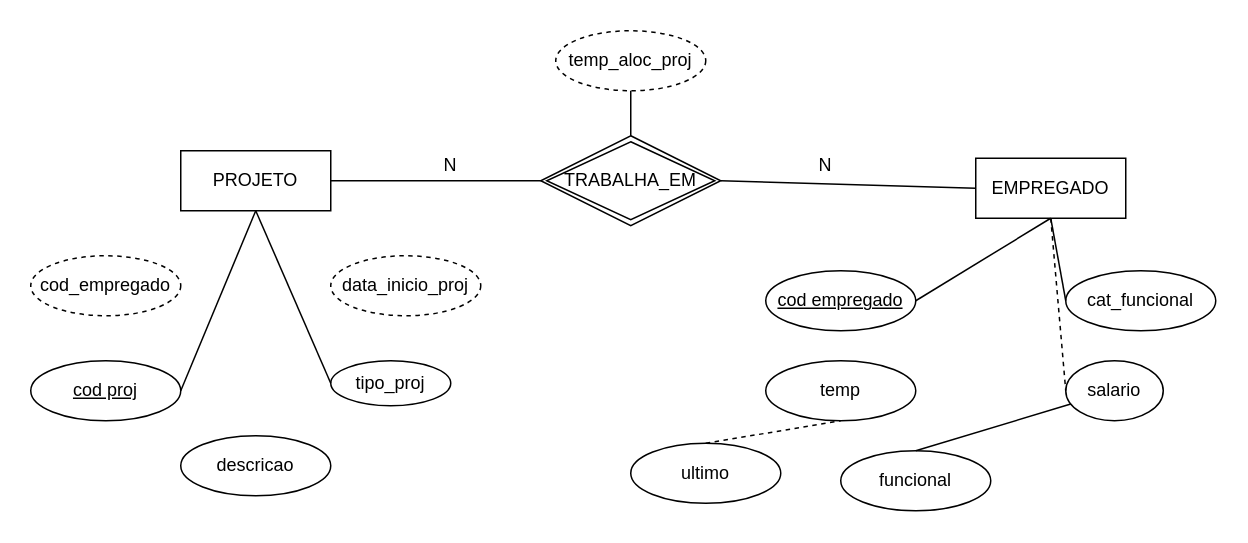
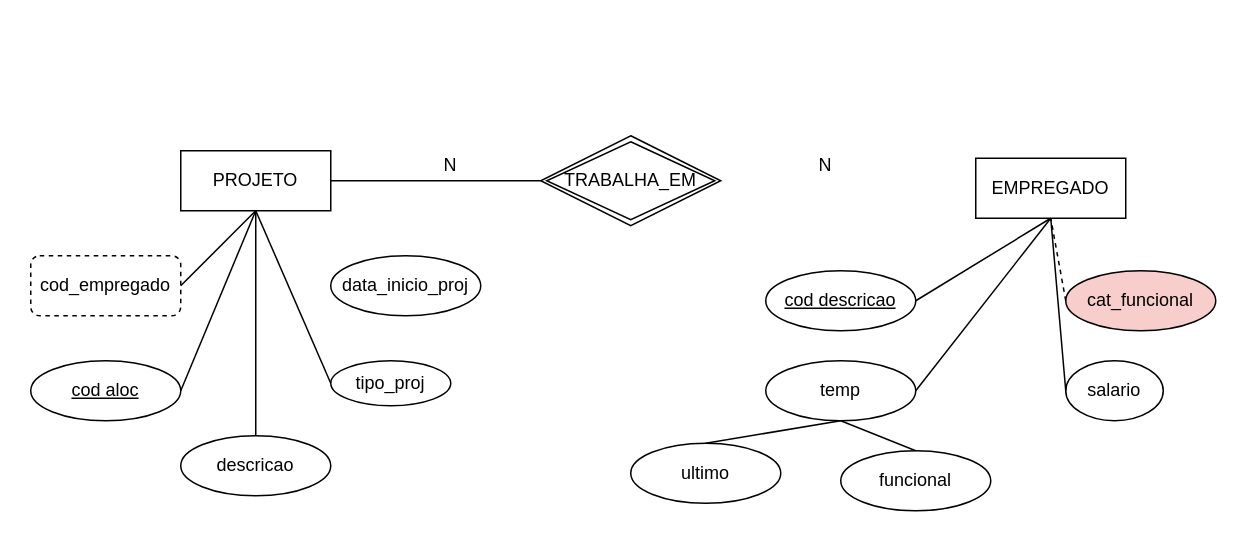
- <mxCell id="22" value="temp_aloc_proj" style="ellipse;whiteSpace=wrap;html=1;align=center;dashed=1;" parent="1" vertex="1"><mxGeometry x="370" y="20" width="100" height="40" as="geometry" /></mxCell>
- <mxCell id="23" value="" style="endArrow=none;html=1;rounded=0;exitX=0.5;exitY=0;exitDx=0;exitDy=0;entryX=0.5;entryY=1;entryDx=0;entryDy=0;" parent="1" source="21" target="22" edge="1"><mxGeometry relative="1" as="geometry"><mxPoint x="290" y="60" as="sourcePoint" /><mxPoint x="450" y="60" as="targetPoint" /></mxGeometry></mxCell>
- <mxCell id="25" value="" style="endArrow=none;html=1;rounded=0;exitX=1;exitY=0.5;exitDx=0;exitDy=0;entryX=0;entryY=0.5;entryDx=0;entryDy=0;" parent="1" source="21" target="9" edge="1"><mxGeometry relative="1" as="geometry"><mxPoint x="290" y="60" as="sourcePoint" /><mxPoint x="450" y="60" as="targetPoint" /></mxGeometry></mxCell>
+ <mxCell id="6" value="" style="endArrow=none;html=1;rounded=0;exitX=1;exitY=0.5;exitDx=0;exitDy=0;entryX=0.5;entryY=1;entryDx=0;entryDy=0;" parent="1" source="3" target="2" edge="1"><mxGeometry relative="1" as="geometry"><mxPoint x="110" y="200" as="sourcePoint" /><mxPoint x="270" y="200" as="targetPoint" /></mxGeometry></mxCell>
- <mxCell id="18" value="" style="endArrow=none;html=1;rounded=0;exitX=0;exitY=0.5;exitDx=0;exitDy=0;entryX=0.5;entryY=1;entryDx=0;entryDy=0;" parent="1" source="16" target="9" edge="1"><mxGeometry relative="1" as="geometry"><mxPoint x="500" y="260" as="sourcePoint" /><mxPoint x="660" y="260" as="targetPoint" /></mxGeometry></mxCell>
+ <mxCell id="18" value="" style="endArrow=none;html=1;rounded=0;exitX=0;exitY=0.5;exitDx=0;exitDy=0;entryX=0.5;entryY=1;entryDx=0;entryDy=0;dashed=1;" parent="1" source="16" target="9" edge="1"><mxGeometry relative="1" as="geometry"><mxPoint x="500" y="260" as="sourcePoint" /><mxPoint x="660" y="260" as="targetPoint" /></mxGeometry></mxCell>
- <mxCell id="3" value="cod_empregado" style="ellipse;whiteSpace=wrap;html=1;align=center;dashed=1;" parent="1" vertex="1"><mxGeometry x="20" y="170" width="100" height="40" as="geometry" /></mxCell>
+ <mxCell id="3" value="cod_empregado" style="whiteSpace=wrap;html=1;align=center;dashed=1;rounded=1;" parent="1" vertex="1"><mxGeometry x="20" y="170" width="100" height="40" as="geometry" /></mxCell>
- <mxCell id="4" value="data_inicio_proj" style="ellipse;whiteSpace=wrap;html=1;align=center;dashed=1;" parent="1" vertex="1"><mxGeometry x="220" y="170" width="100" height="40" as="geometry" /></mxCell>
+ <mxCell id="4" value="data_inicio_proj" style="ellipse;whiteSpace=wrap;html=1;align=center;" parent="1" vertex="1"><mxGeometry x="220" y="170" width="100" height="40" as="geometry" /></mxCell>
- <mxCell id="11" value="cod empregado" style="ellipse;whiteSpace=wrap;html=1;align=center;fontStyle=4;" parent="1" vertex="1"><mxGeometry x="510" y="180" width="100" height="40" as="geometry" /></mxCell>
+ <mxCell id="11" value="cod descricao" style="ellipse;whiteSpace=wrap;html=1;align=center;fontStyle=4;" parent="1" vertex="1"><mxGeometry x="510" y="180" width="100" height="40" as="geometry" /></mxCell>
- <mxCell id="16" value="cat_funcional" style="ellipse;whiteSpace=wrap;html=1;align=center;" parent="1" vertex="1"><mxGeometry x="710" y="180" width="100" height="40" as="geometry" /></mxCell>
+ <mxCell id="16" value="cat_funcional" style="ellipse;whiteSpace=wrap;html=1;align=center;fillColor=#f8cecc;" parent="1" vertex="1"><mxGeometry x="710" y="180" width="100" height="40" as="geometry" /></mxCell>
+ <mxCell id="19" value="" style="endArrow=none;html=1;rounded=0;entryX=0.5;entryY=1;entryDx=0;entryDy=0;exitX=1;exitY=0.5;exitDx=0;exitDy=0;" parent="1" source="12" target="9" edge="1"><mxGeometry relative="1" as="geometry"><mxPoint x="610" y="260" as="sourcePoint" /><mxPoint x="660" y="260" as="targetPoint" /></mxGeometry></mxCell>
- <mxCell id="20" value="" style="endArrow=none;html=1;rounded=0;entryX=0;entryY=0.5;entryDx=0;entryDy=0;exitX=0.5;exitY=1;exitDx=0;exitDy=0;dashed=1;" parent="1" source="9" target="13" edge="1"><mxGeometry relative="1" as="geometry"><mxPoint x="500" y="260" as="sourcePoint" /><mxPoint x="660" y="260" as="targetPoint" /></mxGeometry></mxCell>
+ <mxCell id="20" value="" style="endArrow=none;html=1;rounded=0;entryX=0;entryY=0.5;entryDx=0;entryDy=0;exitX=0.5;exitY=1;exitDx=0;exitDy=0;" parent="1" source="9" target="13" edge="1"><mxGeometry relative="1" as="geometry"><mxPoint x="500" y="260" as="sourcePoint" /><mxPoint x="660" y="260" as="targetPoint" /></mxGeometry></mxCell>
+ <mxCell id="15" value="" style="endArrow=none;html=1;rounded=0;exitX=0.5;exitY=0;exitDx=0;exitDy=0;entryX=0.5;entryY=1;entryDx=0;entryDy=0;" parent="1" source="14" target="2" edge="1"><mxGeometry relative="1" as="geometry"><mxPoint x="140" y="260" as="sourcePoint" /><mxPoint x="300" y="260" as="targetPoint" /></mxGeometry></mxCell>
- <mxCell id="10" value="cod proj" style="ellipse;whiteSpace=wrap;html=1;align=center;fontStyle=4;" parent="1" vertex="1"><mxGeometry x="20" y="240" width="100" height="40" as="geometry" /></mxCell>
+ <mxCell id="10" value="cod aloc" style="ellipse;whiteSpace=wrap;html=1;align=center;fontStyle=4;" parent="1" vertex="1"><mxGeometry x="20" y="240" width="100" height="40" as="geometry" /></mxCell>
- <mxCell id="31" value="" style="endArrow=none;html=1;rounded=0;exitX=0.5;exitY=0;exitDx=0;exitDy=0;" edge="1" parent="1" source="29" target="13"><mxGeometry relative="1" as="geometry"><mxPoint x="470" y="290" as="sourcePoint" /><mxPoint x="630" y="290" as="targetPoint" /></mxGeometry></mxCell>
+ <mxCell id="31" value="" style="endArrow=none;html=1;rounded=0;exitX=0.5;exitY=0;exitDx=0;exitDy=0;entryX=0.5;entryY=1;entryDx=0;entryDy=0;" edge="1" parent="1" source="29" target="12"><mxGeometry relative="1" as="geometry"><mxPoint x="470" y="290" as="sourcePoint" /><mxPoint x="630" y="290" as="targetPoint" /></mxGeometry></mxCell>
- <mxCell id="30" value="" style="endArrow=none;html=1;rounded=0;exitX=0.5;exitY=0;exitDx=0;exitDy=0;entryX=0.5;entryY=1;entryDx=0;entryDy=0;dashed=1;" edge="1" parent="1" source="28" target="12"><mxGeometry relative="1" as="geometry"><mxPoint x="470" y="290" as="sourcePoint" /><mxPoint x="630" y="290" as="targetPoint" /></mxGeometry></mxCell>
+ <mxCell id="30" value="" style="endArrow=none;html=1;rounded=0;exitX=0.5;exitY=0;exitDx=0;exitDy=0;entryX=0.5;entryY=1;entryDx=0;entryDy=0;" edge="1" parent="1" source="28" target="12"><mxGeometry relative="1" as="geometry"><mxPoint x="470" y="290" as="sourcePoint" /><mxPoint x="630" y="290" as="targetPoint" /></mxGeometry></mxCell>
